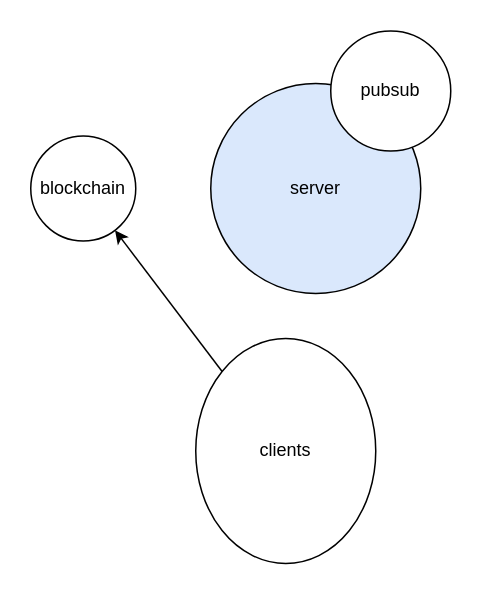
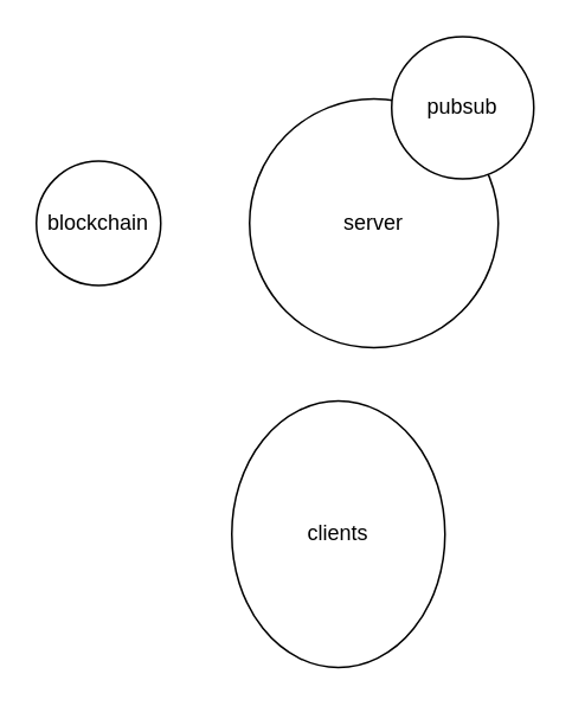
- <mxCell id="2" value="server" style="ellipse;whiteSpace=wrap;html=1;aspect=fixed;fillColor=#dae8fc;" vertex="1" parent="1"><mxGeometry x="140" y="55" width="140" height="140" as="geometry" /></mxCell>
+ <mxCell id="2" value="server" style="ellipse;whiteSpace=wrap;html=1;aspect=fixed;" vertex="1" parent="1"><mxGeometry x="140" y="55" width="140" height="140" as="geometry" /></mxCell>
- <mxCell id="6" value="" style="endArrow=classic;html=1;exitX=0;exitY=0;exitDx=0;exitDy=0;" edge="1" parent="1" source="3" target="4"><mxGeometry width="50" height="50" relative="1" as="geometry"><mxPoint x="240" y="265" as="sourcePoint" /><mxPoint x="290" y="215" as="targetPoint" /></mxGeometry></mxCell>
